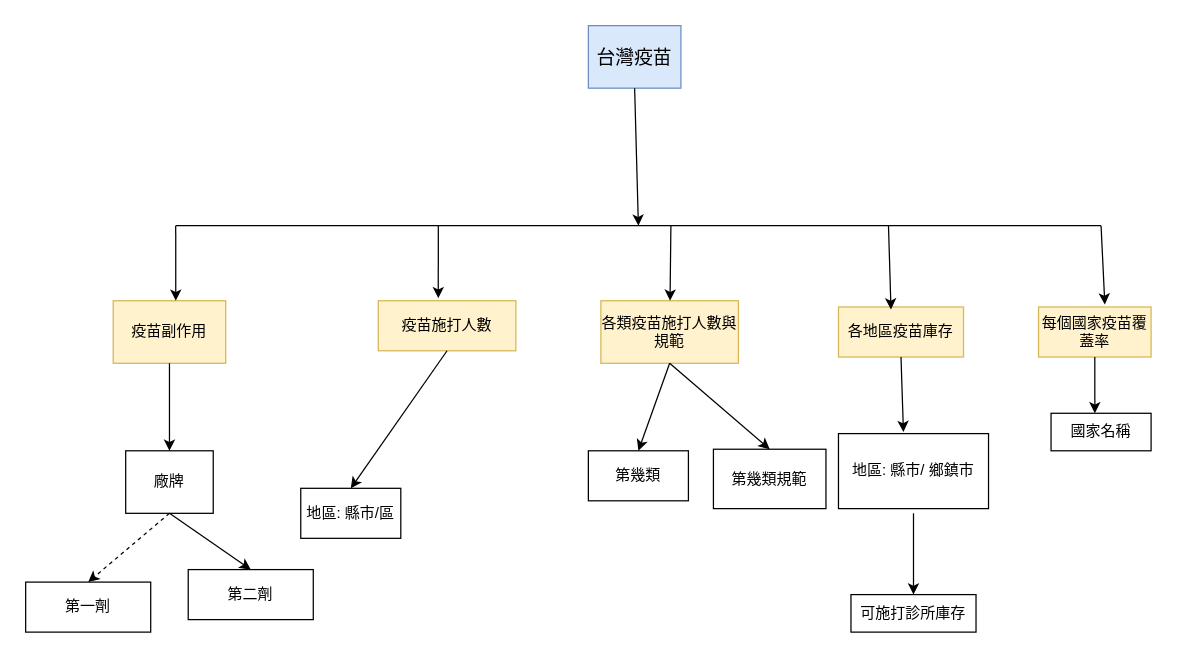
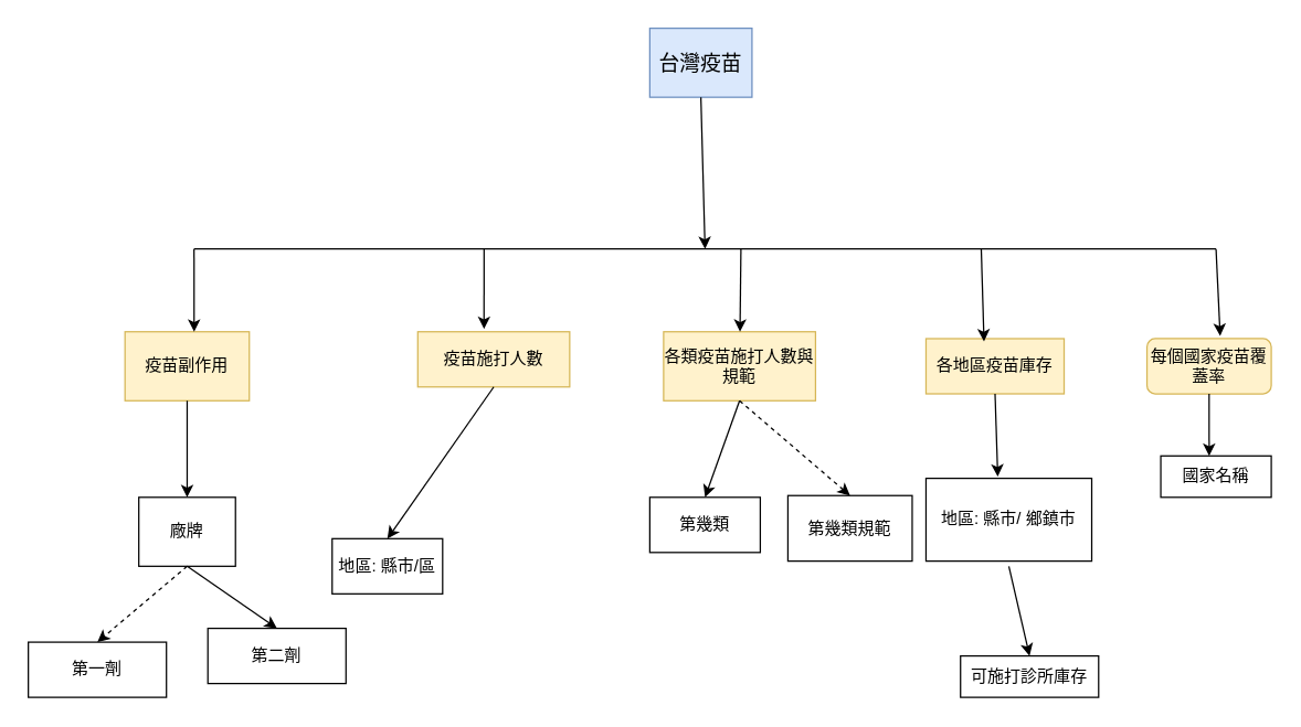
- <mxCell id="27" value="每個國家疫苗覆蓋率" style="rounded=0;whiteSpace=wrap;html=1;fillColor=#fff2cc;strokeColor=#d6b656;" vertex="1" parent="26"><mxGeometry width="90" height="40" as="geometry" /></mxCell>
+ <mxCell id="27" value="每個國家疫苗覆蓋率" style="whiteSpace=wrap;html=1;fillColor=#fff2cc;strokeColor=#d6b656;rounded=1;" vertex="1" parent="26"><mxGeometry width="90" height="40" as="geometry" /></mxCell>
- <mxCell id="20" value="" style="endArrow=classic;html=1;exitX=0.5;exitY=1;exitDx=0;exitDy=0;entryX=0.5;entryY=0;entryDx=0;entryDy=0;" edge="1" parent="15" source="16" target="18"><mxGeometry width="50" height="50" relative="1" as="geometry"><mxPoint x="310" y="180" as="sourcePoint" /><mxPoint x="360" y="130" as="targetPoint" /></mxGeometry></mxCell>
+ <mxCell id="20" value="" style="endArrow=classic;html=1;exitX=0.5;exitY=1;exitDx=0;exitDy=0;entryX=0.5;entryY=0;entryDx=0;entryDy=0;dashed=1;" edge="1" parent="15" source="16" target="18"><mxGeometry width="50" height="50" relative="1" as="geometry"><mxPoint x="310" y="180" as="sourcePoint" /><mxPoint x="360" y="130" as="targetPoint" /></mxGeometry></mxCell>
- <mxCell id="23" value="可施打診所庫存" style="rounded=0;whiteSpace=wrap;html=1;" vertex="1" parent="1"><mxGeometry x="680" y="475" width="100" height="30" as="geometry" /></mxCell>
+ <mxCell id="23" value="可施打診所庫存" style="rounded=0;whiteSpace=wrap;html=1;" vertex="1" parent="1"><mxGeometry x="695" y="475" width="100" height="30" as="geometry" /></mxCell>
